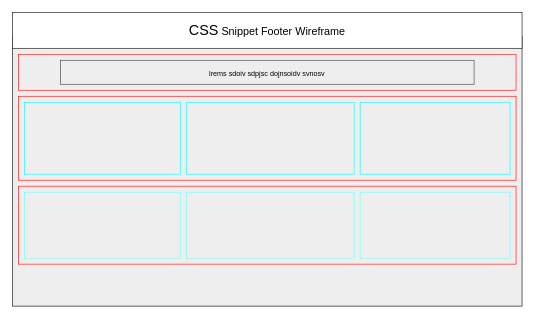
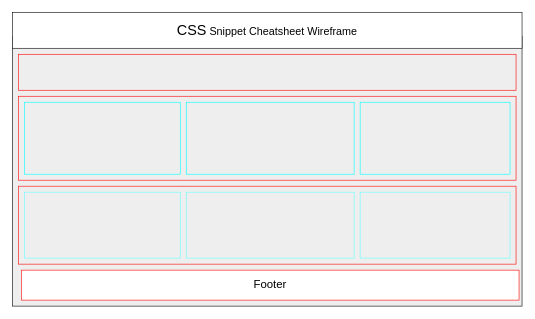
- <mxCell id="5" value="&lt;font style=&quot;font-size: 24px&quot;&gt;CSS&lt;/font&gt;&lt;font style=&quot;font-size: 18px&quot;&gt;&amp;nbsp;Snippet Footer Wireframe&lt;/font&gt;" style="rounded=0;whiteSpace=wrap;html=1;" parent="1" vertex="1"><mxGeometry width="850" height="60" as="geometry" x="20" y="20" /></mxCell>
+ <mxCell id="5" value="&lt;font style=&quot;font-size: 24px&quot;&gt;CSS&lt;/font&gt;&lt;font style=&quot;font-size: 18px&quot;&gt;&amp;nbsp;Snippet Cheatsheet Wireframe&lt;/font&gt;" style="rounded=0;whiteSpace=wrap;html=1;" parent="1" vertex="1"><mxGeometry width="850" height="60" as="geometry" x="20" y="20" /></mxCell>
- <mxCell id="6" value="&lt;font style=&quot;font-size: 12px&quot;&gt;lrems sdoiv sdpjsc dojnsoidv svnosv&lt;/font&gt;" style="rounded=0;whiteSpace=wrap;html=1;fontSize=18;fillColor=#eeeeee;strokeColor=#36393d;" parent="1" vertex="1"><mxGeometry x="100" y="100" width="690" height="40" as="geometry" /></mxCell>
+ <mxCell id="11" value="&lt;font style=&quot;font-size: 19px&quot;&gt;Footer&lt;/font&gt;" style="rounded=0;whiteSpace=wrap;html=1;fontSize=12;strokeColor=#FF0000;fillColor=default;gradientColor=none;" parent="1" vertex="1"><mxGeometry x="35" y="450" width="830" height="50" as="geometry" /></mxCell>
